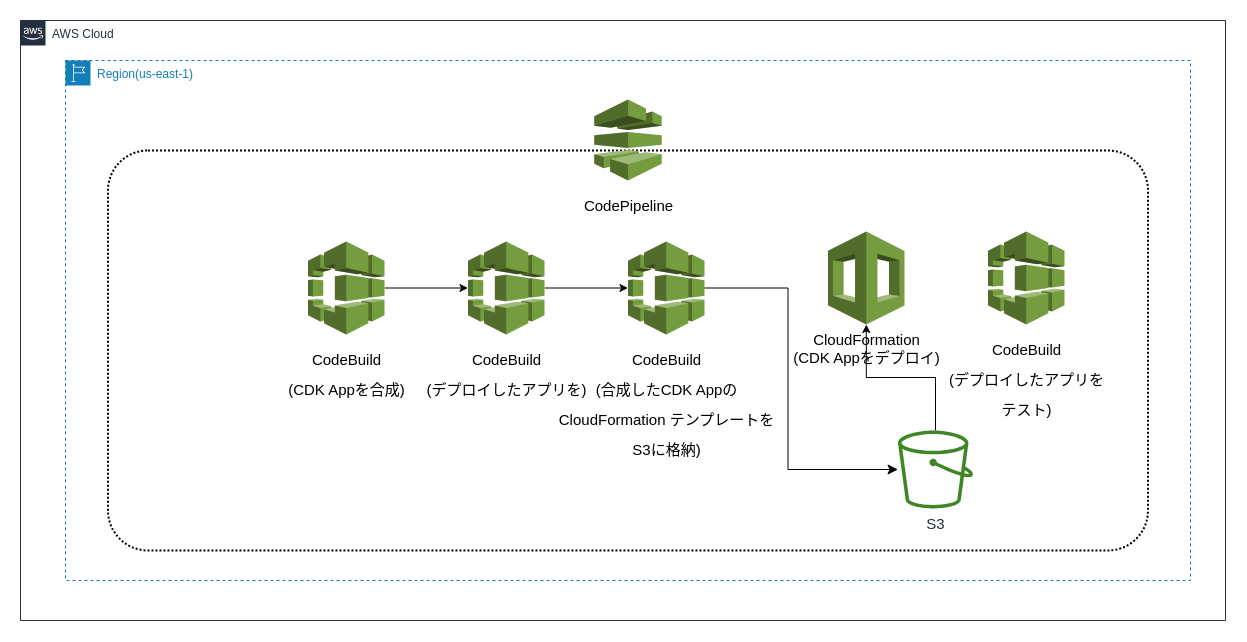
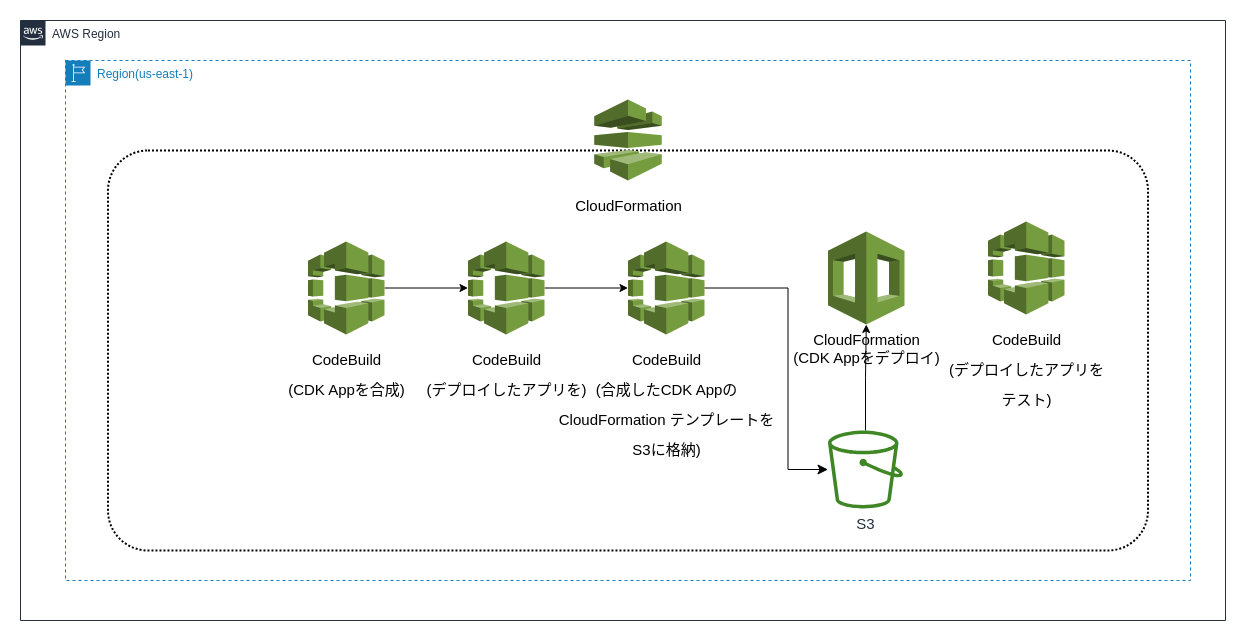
- <mxCell id="2" value="AWS Cloud" style="points=[[0,0],[0.25,0],[0.5,0],[0.75,0],[1,0],[1,0.25],[1,0.5],[1,0.75],[1,1],[0.75,1],[0.5,1],[0.25,1],[0,1],[0,0.75],[0,0.5],[0,0.25]];outlineConnect=0;gradientColor=none;html=1;whiteSpace=wrap;fontSize=12;fontStyle=0;shape=mxgraph.aws4.group;grIcon=mxgraph.aws4.group_aws_cloud_alt;strokeColor=#232F3E;fillColor=none;verticalAlign=top;align=left;spacingLeft=30;fontColor=#232F3E;dashed=0;labelBackgroundColor=#ffffff;container=1;pointerEvents=0;collapsible=0;recursiveResize=0;" parent="1" vertex="1"><mxGeometry x="20" y="20" width="1205" height="600" as="geometry" /></mxCell>
+ <mxCell id="2" value="AWS Region" style="points=[[0,0],[0.25,0],[0.5,0],[0.75,0],[1,0],[1,0.25],[1,0.5],[1,0.75],[1,1],[0.75,1],[0.5,1],[0.25,1],[0,1],[0,0.75],[0,0.5],[0,0.25]];outlineConnect=0;gradientColor=none;html=1;whiteSpace=wrap;fontSize=12;fontStyle=0;shape=mxgraph.aws4.group;grIcon=mxgraph.aws4.group_aws_cloud_alt;strokeColor=#232F3E;fillColor=none;verticalAlign=top;align=left;spacingLeft=30;fontColor=#232F3E;dashed=0;labelBackgroundColor=#ffffff;container=1;pointerEvents=0;collapsible=0;recursiveResize=0;" parent="1" vertex="1"><mxGeometry x="20" y="20" width="1205" height="600" as="geometry" /></mxCell>
- <mxCell id="5" value="&lt;font color=&quot;#000000&quot; style=&quot;font-size: 15px;&quot;&gt;CodePipeline&lt;/font&gt;" style="outlineConnect=0;dashed=0;verticalLabelPosition=bottom;verticalAlign=top;align=center;html=1;shape=mxgraph.aws3.codepipeline;fillColor=#759C3E;gradientColor=none;strokeColor=#FFB570;fontSize=25;fontColor=#FFB570;" vertex="1" parent="3"><mxGeometry x="528.75" y="39" width="67.5" height="81" as="geometry" /></mxCell>
+ <mxCell id="5" value="&lt;font color=&quot;#000000&quot; style=&quot;font-size: 15px;&quot;&gt;CloudFormation&lt;/font&gt;" style="outlineConnect=0;dashed=0;verticalLabelPosition=bottom;verticalAlign=top;align=center;html=1;shape=mxgraph.aws3.codepipeline;fillColor=#759C3E;gradientColor=none;strokeColor=#FFB570;fontSize=25;fontColor=#FFB570;" vertex="1" parent="3"><mxGeometry x="528.75" y="39" width="67.5" height="81" as="geometry" /></mxCell>
- <mxCell id="13" value="&lt;font color=&quot;#000000&quot; style=&quot;font-size: 15px;&quot;&gt;CodeBuild&lt;br&gt;(デプロイしたアプリを&lt;br&gt;テスト)&lt;br&gt;&lt;/font&gt;" style="outlineConnect=0;dashed=0;verticalLabelPosition=bottom;verticalAlign=top;align=center;html=1;shape=mxgraph.aws3.codebuild;fillColor=#759C3E;gradientColor=none;strokeColor=#FFB570;fontSize=25;fontColor=#FFB570;" vertex="1" parent="3"><mxGeometry x="922.5" y="171" width="76.5" height="93" as="geometry" /></mxCell>
+ <mxCell id="13" value="&lt;font color=&quot;#000000&quot; style=&quot;font-size: 15px;&quot;&gt;CodeBuild&lt;br&gt;(デプロイしたアプリを&lt;br&gt;テスト)&lt;br&gt;&lt;/font&gt;" style="outlineConnect=0;dashed=0;verticalLabelPosition=bottom;verticalAlign=top;align=center;html=1;shape=mxgraph.aws3.codebuild;fillColor=#759C3E;gradientColor=none;strokeColor=#FFB570;fontSize=25;fontColor=#FFB570;" vertex="1" parent="3"><mxGeometry x="922.5" y="161" width="76.5" height="93" as="geometry" /></mxCell>
- <mxCell id="9" value="&lt;font style=&quot;font-size: 15px;&quot;&gt;S3&lt;/font&gt;" style="sketch=0;outlineConnect=0;fontColor=#232F3E;gradientColor=none;fillColor=#3F8624;strokeColor=none;dashed=0;verticalLabelPosition=bottom;verticalAlign=top;align=center;html=1;fontSize=12;fontStyle=0;aspect=fixed;pointerEvents=1;shape=mxgraph.aws4.bucket;" vertex="1" parent="3"><mxGeometry x="832.5" y="370" width="75" height="78" as="geometry" /></mxCell>
+ <mxCell id="9" value="&lt;font style=&quot;font-size: 15px;&quot;&gt;S3&lt;/font&gt;" style="sketch=0;outlineConnect=0;fontColor=#232F3E;gradientColor=none;fillColor=#3F8624;strokeColor=none;dashed=0;verticalLabelPosition=bottom;verticalAlign=top;align=center;html=1;fontSize=12;fontStyle=0;aspect=fixed;pointerEvents=1;shape=mxgraph.aws4.bucket;" vertex="1" parent="3"><mxGeometry x="762.5" y="370" width="75" height="78" as="geometry" /></mxCell>
